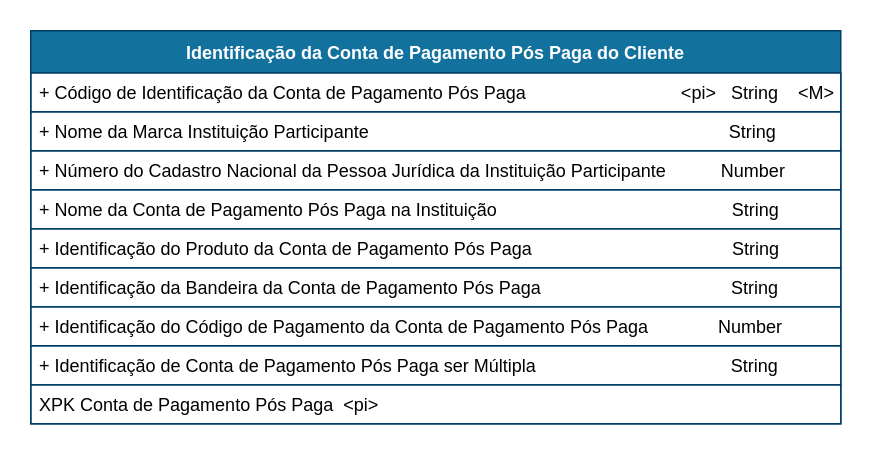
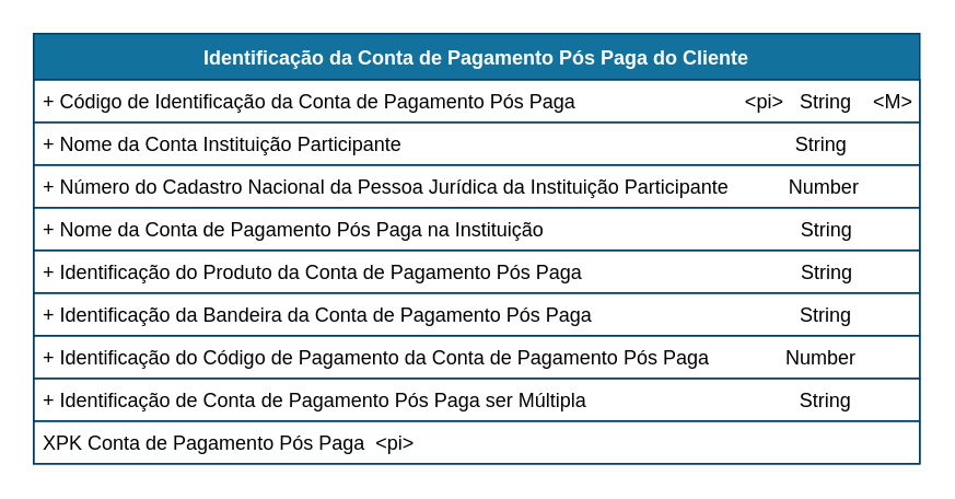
- <mxCell id="4" value="+ Nome da Marca Instituição Participante                                                                        String    " style="text;fillColor=none;align=left;verticalAlign=top;spacingLeft=4;spacingRight=4;overflow=hidden;rotatable=0;points=[[0,0.5],[1,0.5]];portConstraint=eastwest;strokeColor=#003F66;" parent="2" vertex="1"><mxGeometry y="54" width="540" height="26" as="geometry" /></mxCell>
+ <mxCell id="4" value="+ Nome da Conta Instituição Participante                                                                        String    " style="text;fillColor=none;align=left;verticalAlign=top;spacingLeft=4;spacingRight=4;overflow=hidden;rotatable=0;points=[[0,0.5],[1,0.5]];portConstraint=eastwest;strokeColor=#003F66;" parent="2" vertex="1"><mxGeometry y="54" width="540" height="26" as="geometry" /></mxCell>
